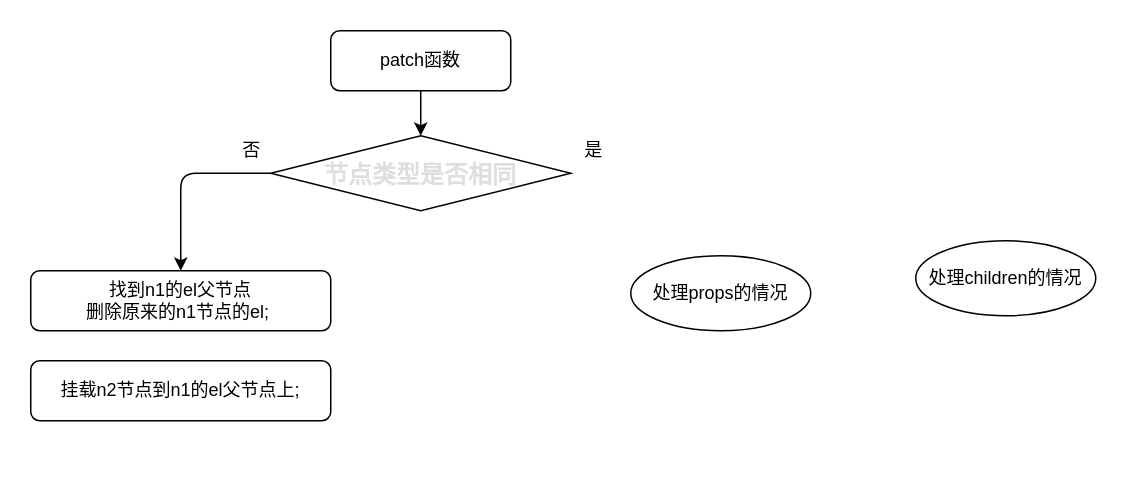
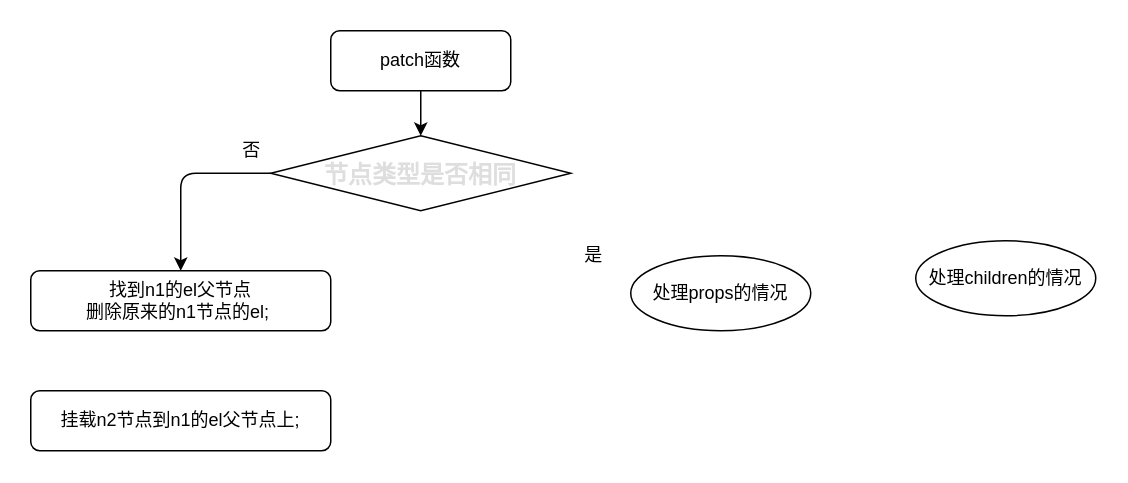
- <mxCell id="9" value="是" style="text;html=1;align=center;verticalAlign=middle;resizable=0;points=[];autosize=1;strokeColor=none;fillColor=none;" vertex="1" parent="1"><mxGeometry x="380" y="90" width="30" height="20" as="geometry" /></mxCell>
+ <mxCell id="9" value="是" style="text;html=1;align=center;verticalAlign=middle;resizable=0;points=[];autosize=1;strokeColor=none;fillColor=none;" vertex="1" parent="1"><mxGeometry x="380" y="160" width="30" height="20" as="geometry" /></mxCell>
- <mxCell id="8" value="挂载n2节点到n1的el父节点上;" style="rounded=1;whiteSpace=wrap;html=1;" vertex="1" parent="1"><mxGeometry x="20" y="240" width="200" height="40" as="geometry" /></mxCell>
+ <mxCell id="8" value="挂载n2节点到n1的el父节点上;" style="rounded=1;whiteSpace=wrap;html=1;" vertex="1" parent="1"><mxGeometry x="20" y="260" width="200" height="40" as="geometry" /></mxCell>
